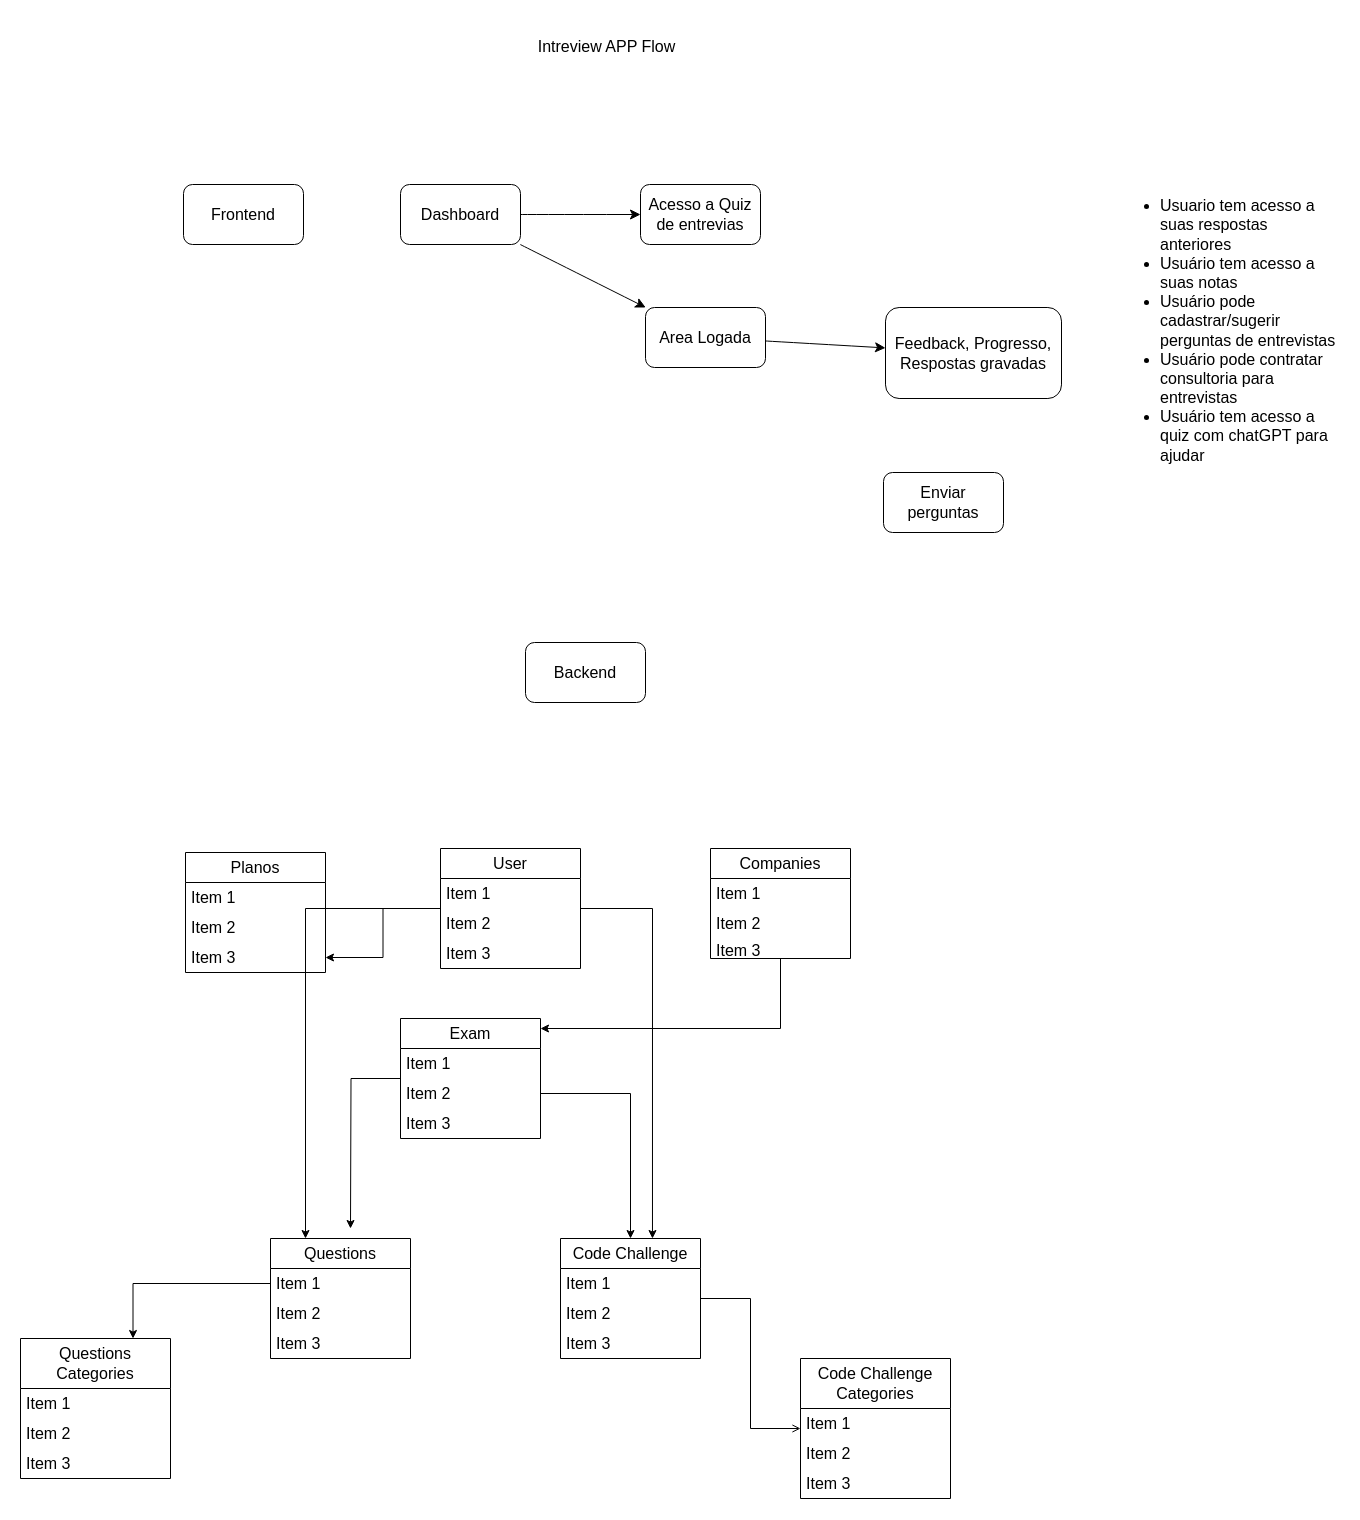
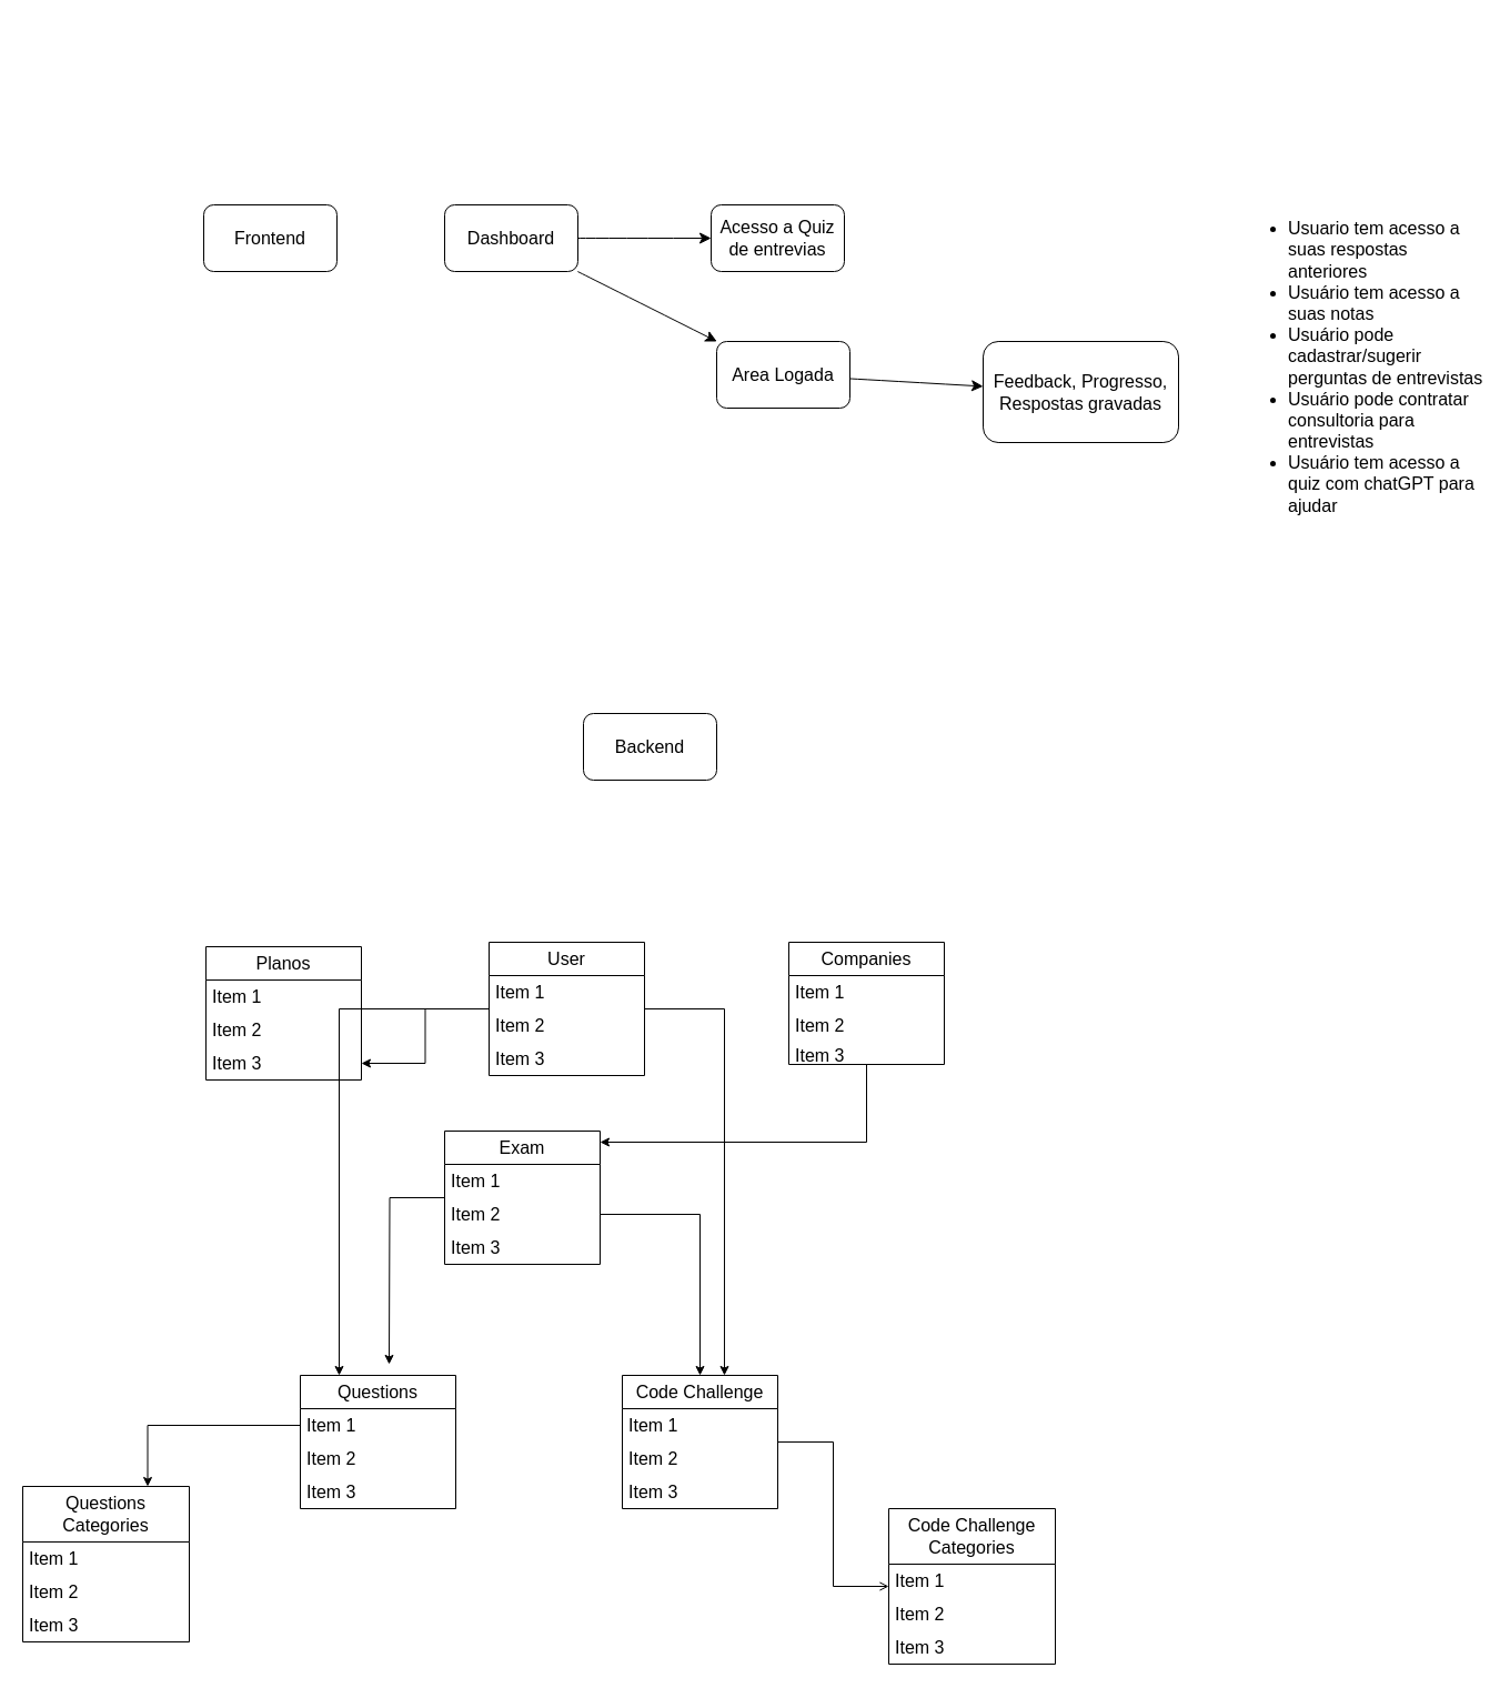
- <mxCell id="2" value="Intreview APP Flow" style="text;strokeColor=none;fillColor=none;html=1;align=center;verticalAlign=middle;whiteSpace=wrap;rounded=0;fontSize=16;" parent="1" vertex="1"><mxGeometry x="495" y="20" width="223" height="51" as="geometry" /></mxCell>
- <mxCell id="12" value="Enviar perguntas" style="rounded=1;whiteSpace=wrap;html=1;fontSize=16;" parent="1" vertex="1"><mxGeometry x="883" y="472" width="120" height="60" as="geometry" /></mxCell>
